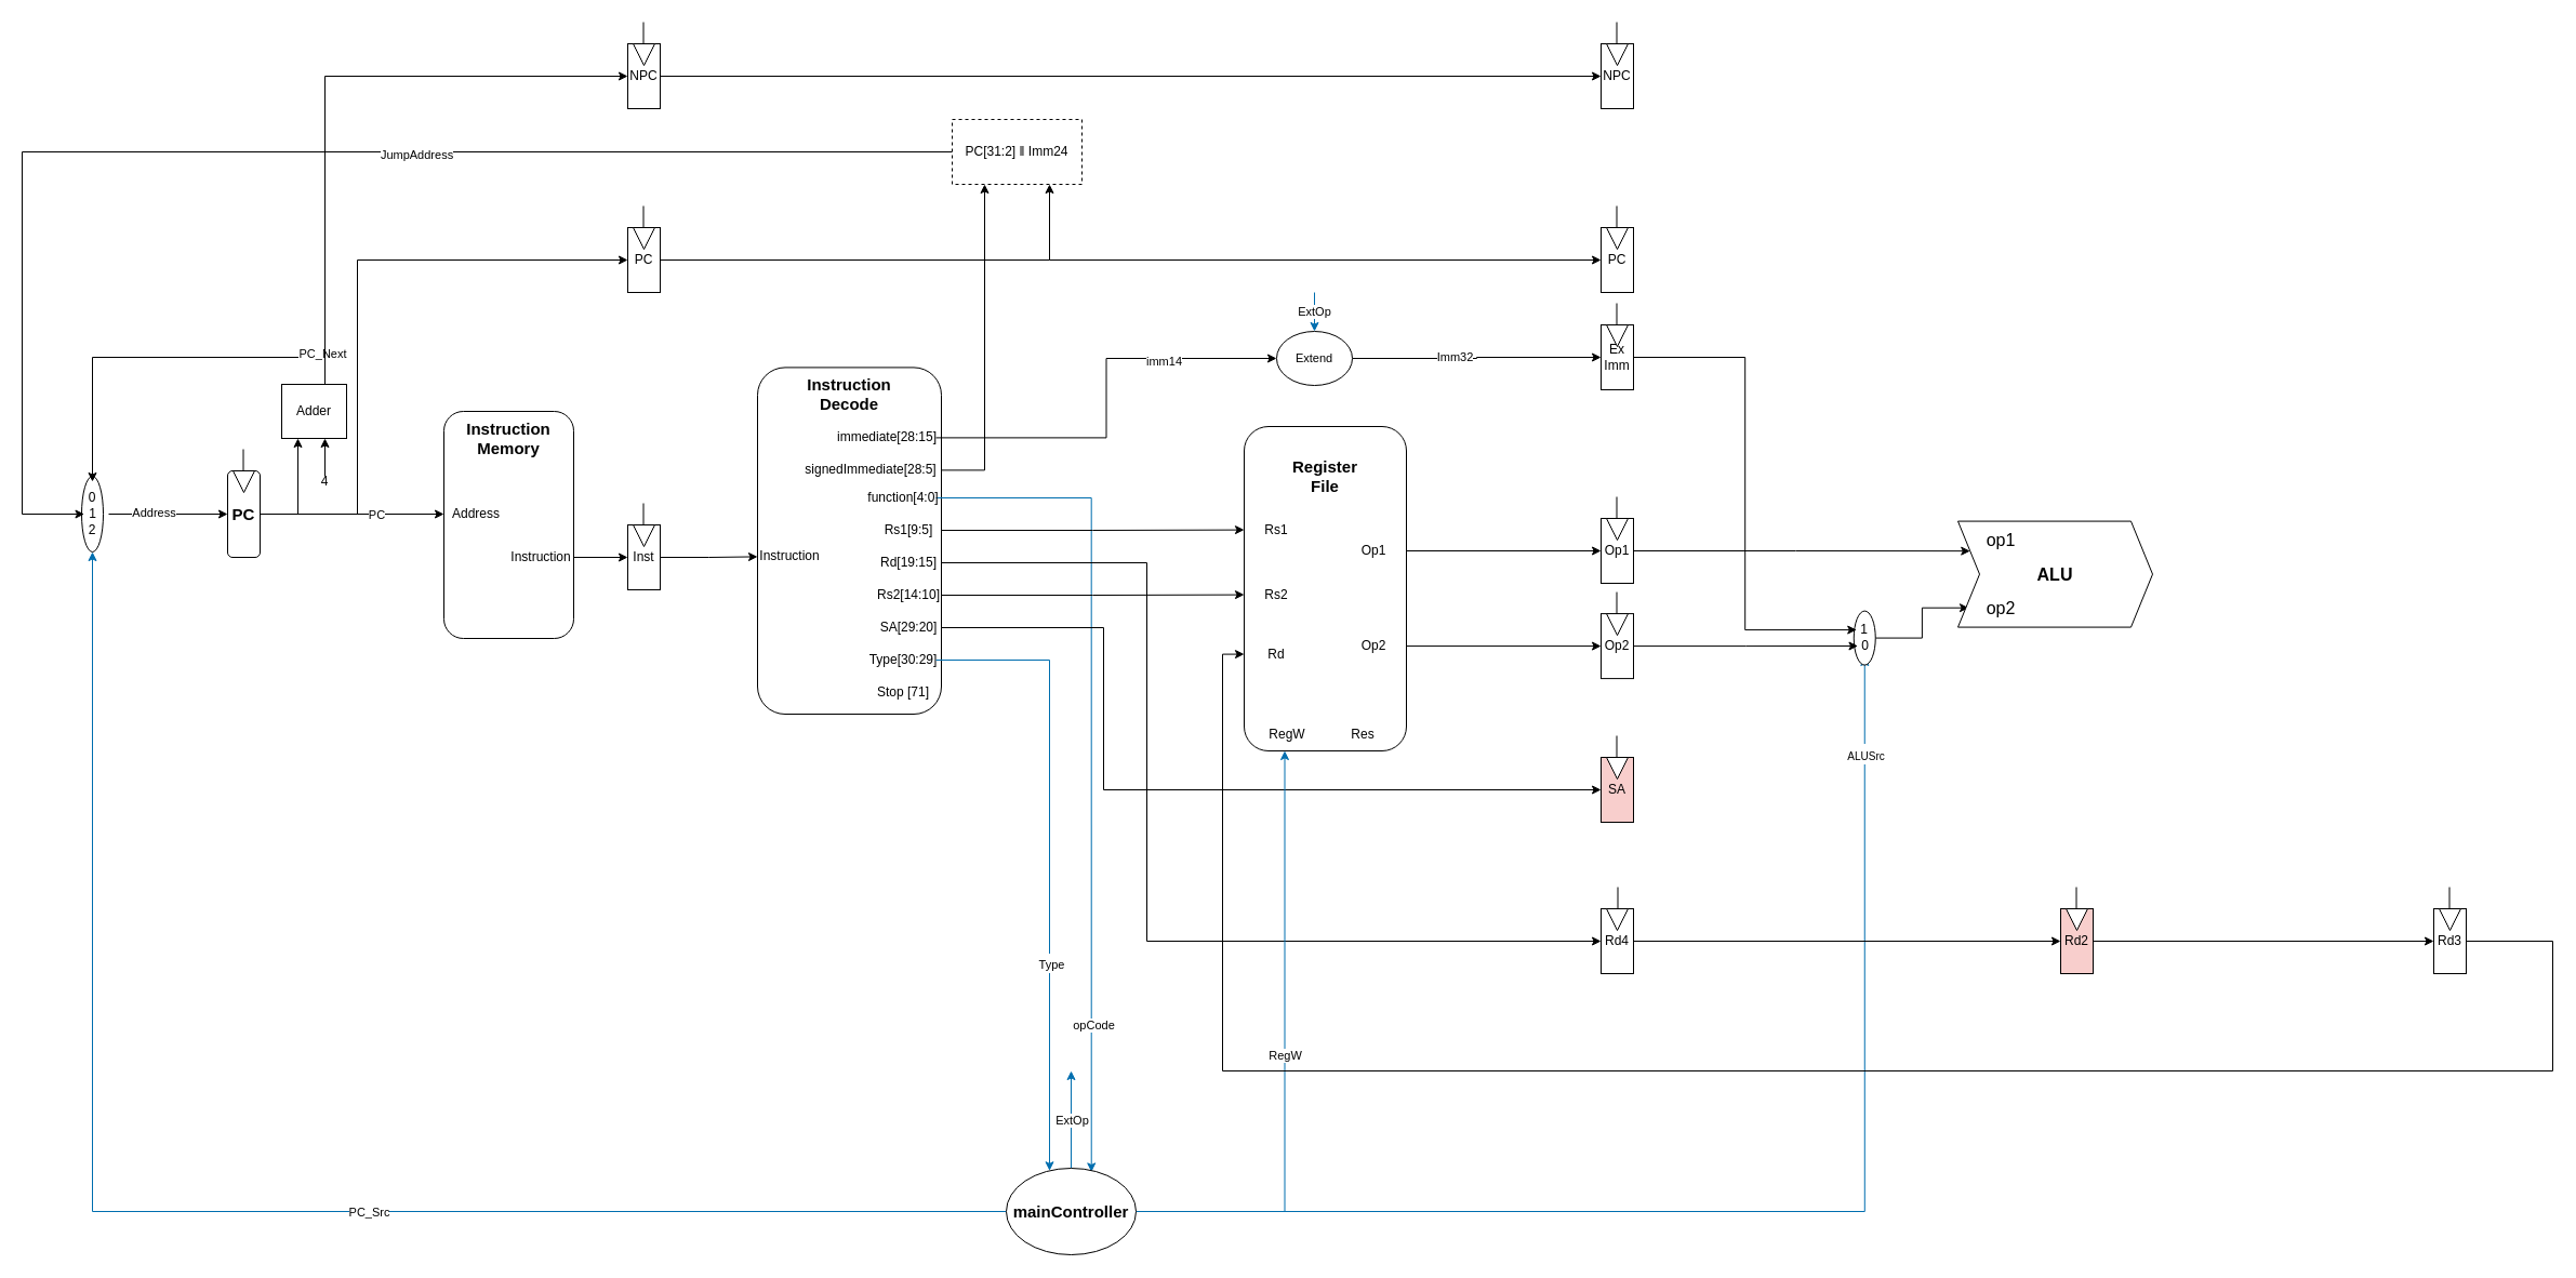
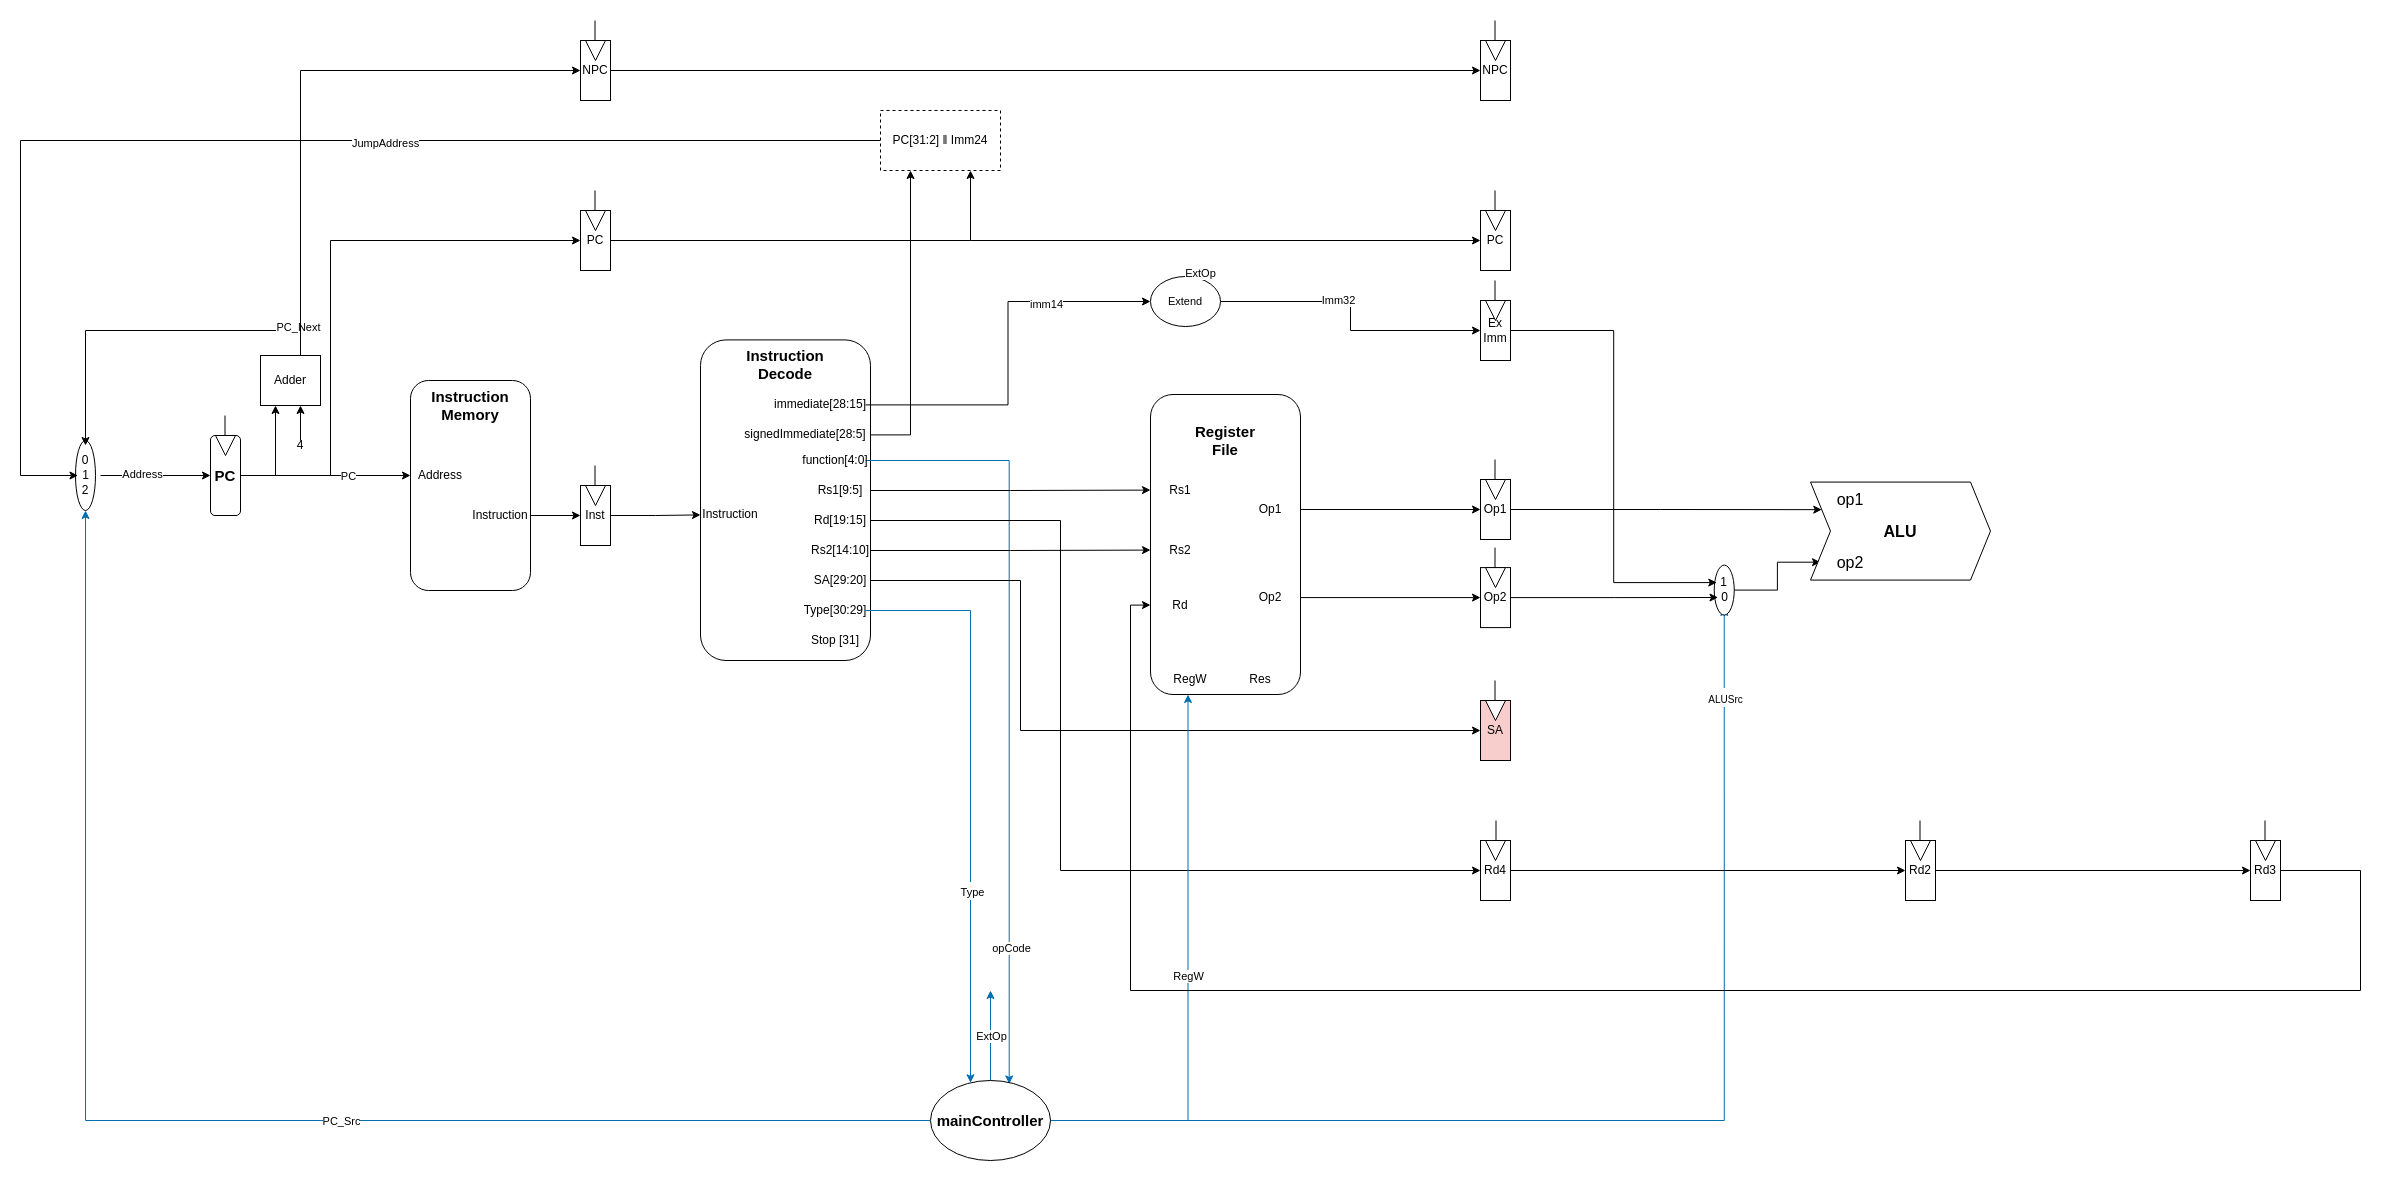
- <mxCell id="94" value="Extend" style="ellipse;whiteSpace=wrap;html=1;fontSize=11;" vertex="1" parent="1"><mxGeometry x="1180" y="306" width="70" height="50" as="geometry" /></mxCell>
+ <mxCell id="94" value="Extend" style="ellipse;whiteSpace=wrap;html=1;fontSize=11;" vertex="1" parent="1"><mxGeometry x="1150" y="276" width="70" height="50" as="geometry" /></mxCell>
- <mxCell id="71" value="Stop [71]" style="text;html=1;strokeColor=none;fillColor=none;align=center;verticalAlign=middle;whiteSpace=wrap;rounded=0;" vertex="1" parent="1"><mxGeometry x="805" y="625" width="60" height="30" as="geometry" /></mxCell>
+ <mxCell id="71" value="Stop [31]" style="text;html=1;strokeColor=none;fillColor=none;align=center;verticalAlign=middle;whiteSpace=wrap;rounded=0;" vertex="1" parent="1"><mxGeometry x="805" y="625" width="60" height="30" as="geometry" /></mxCell>
- <mxCell id="85" value="Rd2" style="rounded=0;whiteSpace=wrap;html=1;fillColor=#f8cecc;" vertex="1" parent="1"><mxGeometry x="1905" y="840" width="30" height="60" as="geometry" /></mxCell>
+ <mxCell id="85" value="Rd2" style="rounded=0;whiteSpace=wrap;html=1;" vertex="1" parent="1"><mxGeometry x="1905" y="840" width="30" height="60" as="geometry" /></mxCell>
